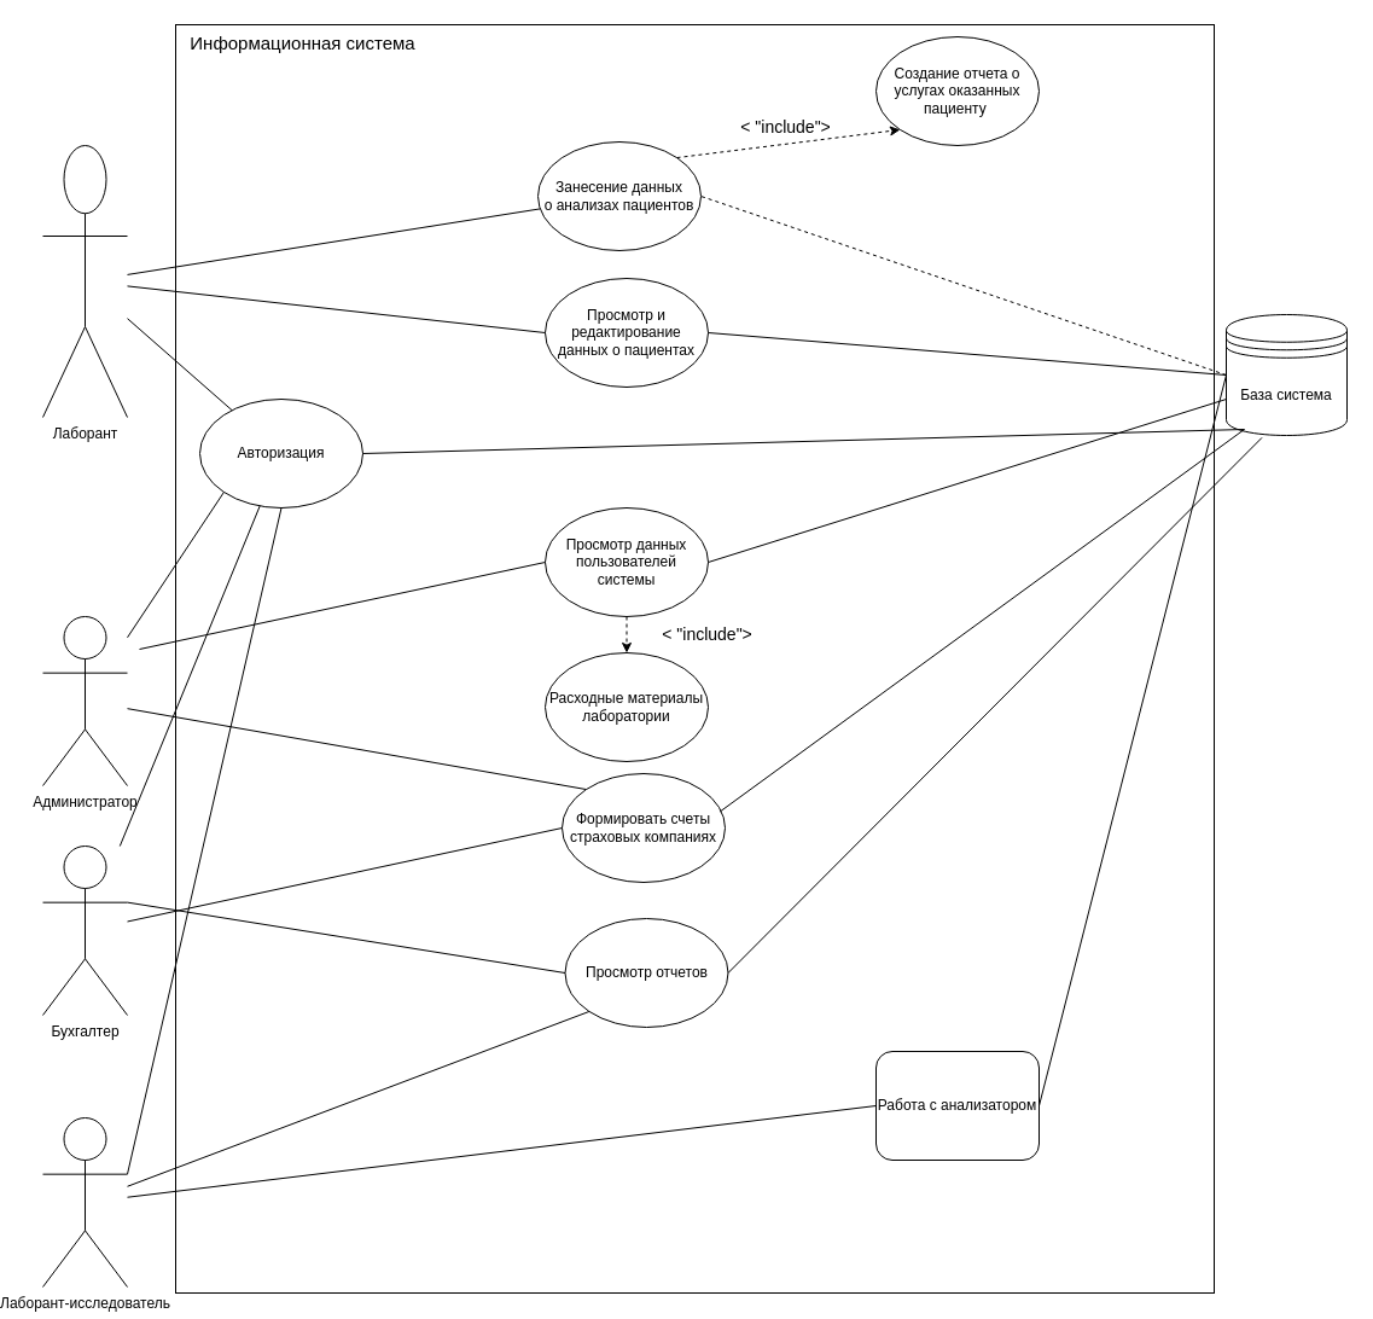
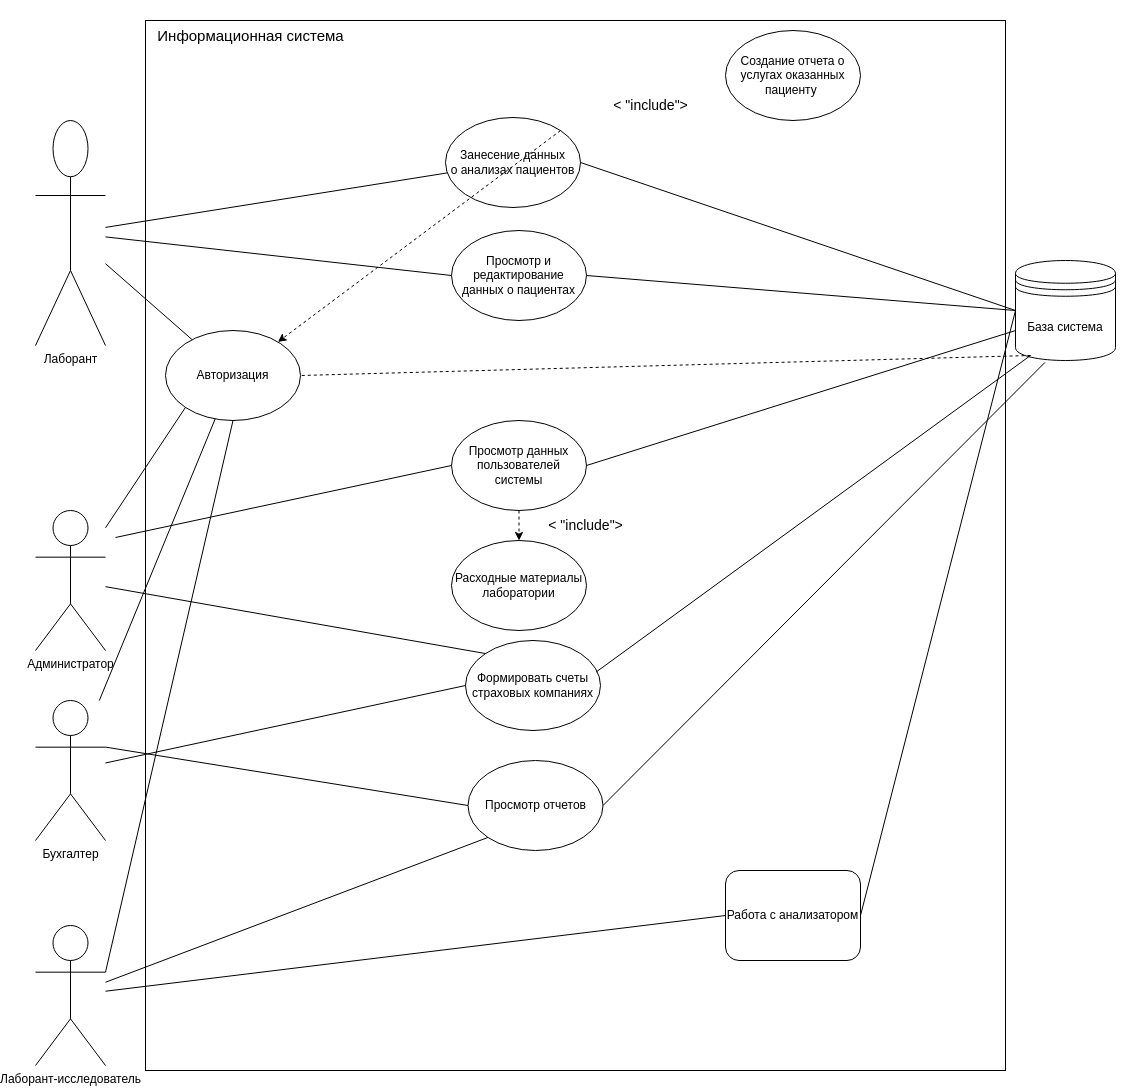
- <mxCell id="26" value="" style="html=1;labelBackgroundColor=#ffffff;startArrow=none;startFill=0;startSize=6;endArrow=classic;endFill=1;endSize=6;jettySize=auto;orthogonalLoop=1;strokeWidth=1;dashed=1;fontSize=14;rounded=0;exitX=1;exitY=0;exitDx=0;exitDy=0;entryX=0;entryY=1;entryDx=0;entryDy=0;" edge="1" parent="1" source="8" target="10"><mxGeometry width="60" height="60" relative="1" as="geometry"><mxPoint x="960" y="150" as="sourcePoint" /><mxPoint x="1020" y="90" as="targetPoint" /></mxGeometry></mxCell>
+ <mxCell id="26" value="" style="html=1;labelBackgroundColor=#ffffff;startArrow=none;startFill=0;startSize=6;endArrow=classic;endFill=1;endSize=6;jettySize=auto;orthogonalLoop=1;strokeWidth=1;dashed=1;fontSize=14;rounded=0;exitX=1;exitY=0;exitDx=0;exitDy=0;" edge="1" parent="1" source="8" target="5"><mxGeometry width="60" height="60" relative="1" as="geometry"><mxPoint x="960" y="150" as="sourcePoint" /><mxPoint x="1020" y="90" as="targetPoint" /></mxGeometry></mxCell>
- <mxCell id="17" value="" style="endArrow=none;html=1;rounded=0;exitX=0;exitY=0.5;exitDx=0;exitDy=0;entryX=1;entryY=0.5;entryDx=0;entryDy=0;dashed=1;" edge="1" parent="1" source="6" target="8"><mxGeometry width="50" height="50" relative="1" as="geometry"><mxPoint x="210" y="211" as="sourcePoint" /><mxPoint x="518" y="131" as="targetPoint" /></mxGeometry></mxCell>
+ <mxCell id="17" value="" style="endArrow=none;html=1;rounded=0;exitX=0;exitY=0.5;exitDx=0;exitDy=0;entryX=1;entryY=0.5;entryDx=0;entryDy=0;" edge="1" parent="1" source="6" target="8"><mxGeometry width="50" height="50" relative="1" as="geometry"><mxPoint x="210" y="211" as="sourcePoint" /><mxPoint x="518" y="131" as="targetPoint" /></mxGeometry></mxCell>
- <mxCell id="25" value="" style="endArrow=none;html=1;rounded=0;exitX=0.15;exitY=0.95;exitDx=0;exitDy=0;entryX=1;entryY=0.5;entryDx=0;entryDy=0;exitPerimeter=0;" edge="1" parent="1" source="6" target="5"><mxGeometry width="50" height="50" relative="1" as="geometry"><mxPoint x="1010" y="280" as="sourcePoint" /><mxPoint x="648" y="980" as="targetPoint" /></mxGeometry></mxCell>
+ <mxCell id="25" value="" style="endArrow=none;html=1;rounded=0;exitX=0.15;exitY=0.95;exitDx=0;exitDy=0;entryX=1;entryY=0.5;entryDx=0;entryDy=0;exitPerimeter=0;dashed=1;" edge="1" parent="1" source="6" target="5"><mxGeometry width="50" height="50" relative="1" as="geometry"><mxPoint x="1010" y="280" as="sourcePoint" /><mxPoint x="648" y="980" as="targetPoint" /></mxGeometry></mxCell>
